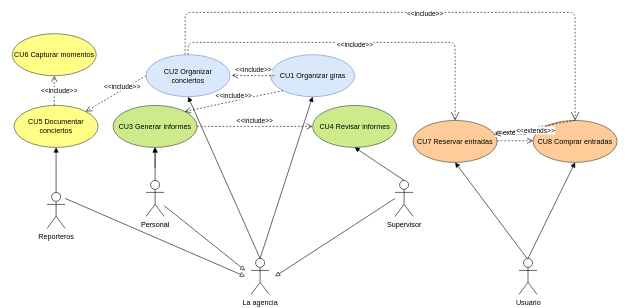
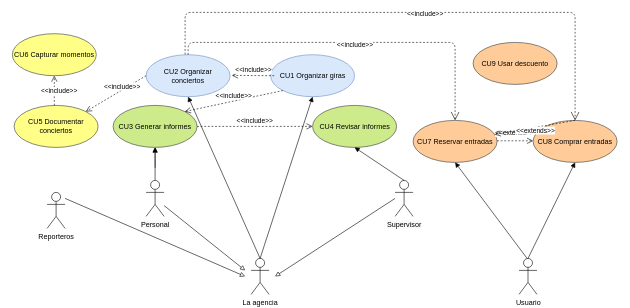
+ <mxCell id="34" value="CU9 Usar descuento" style="ellipse;whiteSpace=wrap;html=1;fillColor=#ffcc99;strokeColor=#36393d;" vertex="1" parent="1"><mxGeometry x="788" y="70" width="140" height="70" as="geometry" /></mxCell>
- <mxCell id="18" value="" style="html=1;verticalAlign=bottom;endArrow=block;entryX=0.5;entryY=1;entryDx=0;entryDy=0;exitX=0.5;exitY=0;exitDx=0;exitDy=0;exitPerimeter=0;" parent="1" target="14" edge="1" source="13"><mxGeometry width="80" relative="1" as="geometry"><mxPoint x="93" y="281" as="sourcePoint" /><mxPoint x="158" y="245" as="targetPoint" /></mxGeometry></mxCell>
